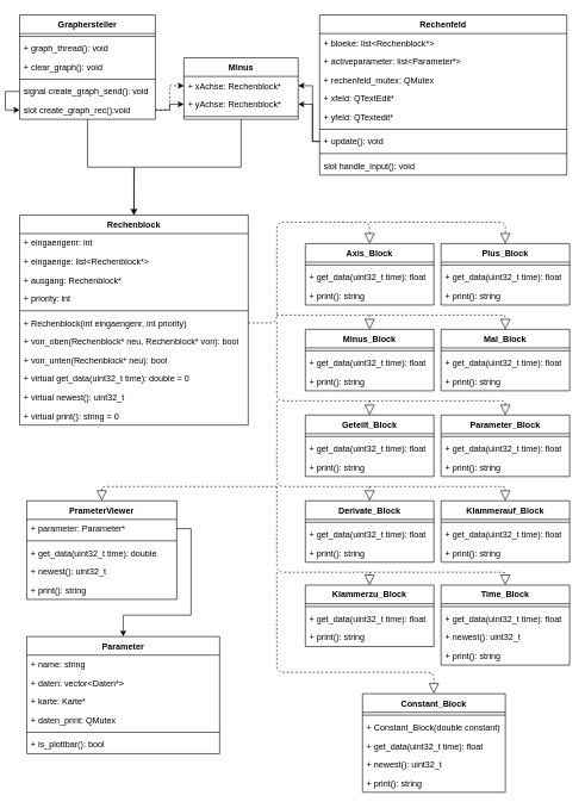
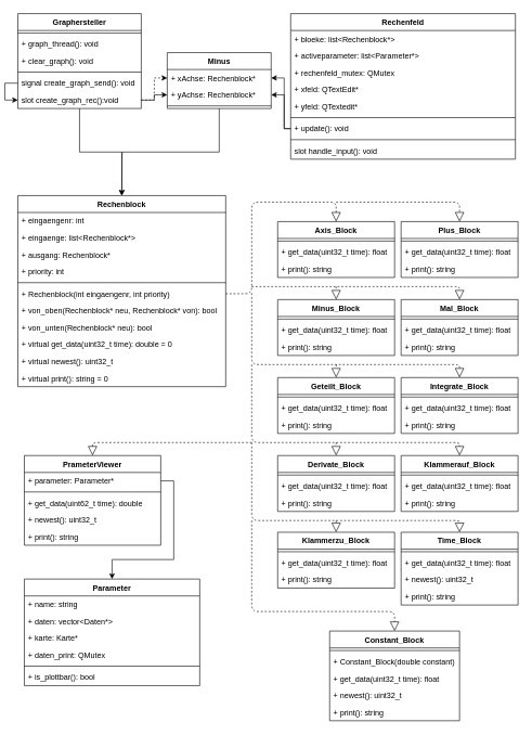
- <mxCell id="58" value="Parameter_Block" style="swimlane;fontStyle=1;align=center;verticalAlign=top;childLayout=stackLayout;horizontal=1;startSize=26;horizontalStack=0;resizeParent=1;resizeParentMax=0;resizeLast=0;collapsible=1;marginBottom=0;" parent="1" vertex="1"><mxGeometry x="610" y="580" width="180" height="86" as="geometry" /></mxCell>
+ <mxCell id="58" value="Integrate_Block" style="swimlane;fontStyle=1;align=center;verticalAlign=top;childLayout=stackLayout;horizontal=1;startSize=26;horizontalStack=0;resizeParent=1;resizeParentMax=0;resizeLast=0;collapsible=1;marginBottom=0;" parent="1" vertex="1"><mxGeometry x="610" y="580" width="180" height="86" as="geometry" /></mxCell>
- <mxCell id="99" value="+ get_data(uint32_t time): double" style="text;strokeColor=none;fillColor=none;align=left;verticalAlign=top;spacingLeft=4;spacingRight=4;overflow=hidden;rotatable=0;points=[[0,0.5],[1,0.5]];portConstraint=eastwest;" parent="96" vertex="1"><mxGeometry y="60" width="210" height="26" as="geometry" /></mxCell>
+ <mxCell id="99" value="+ get_data(uint62_t time): double" style="text;strokeColor=none;fillColor=none;align=left;verticalAlign=top;spacingLeft=4;spacingRight=4;overflow=hidden;rotatable=0;points=[[0,0.5],[1,0.5]];portConstraint=eastwest;" parent="96" vertex="1"><mxGeometry y="60" width="210" height="26" as="geometry" /></mxCell>
